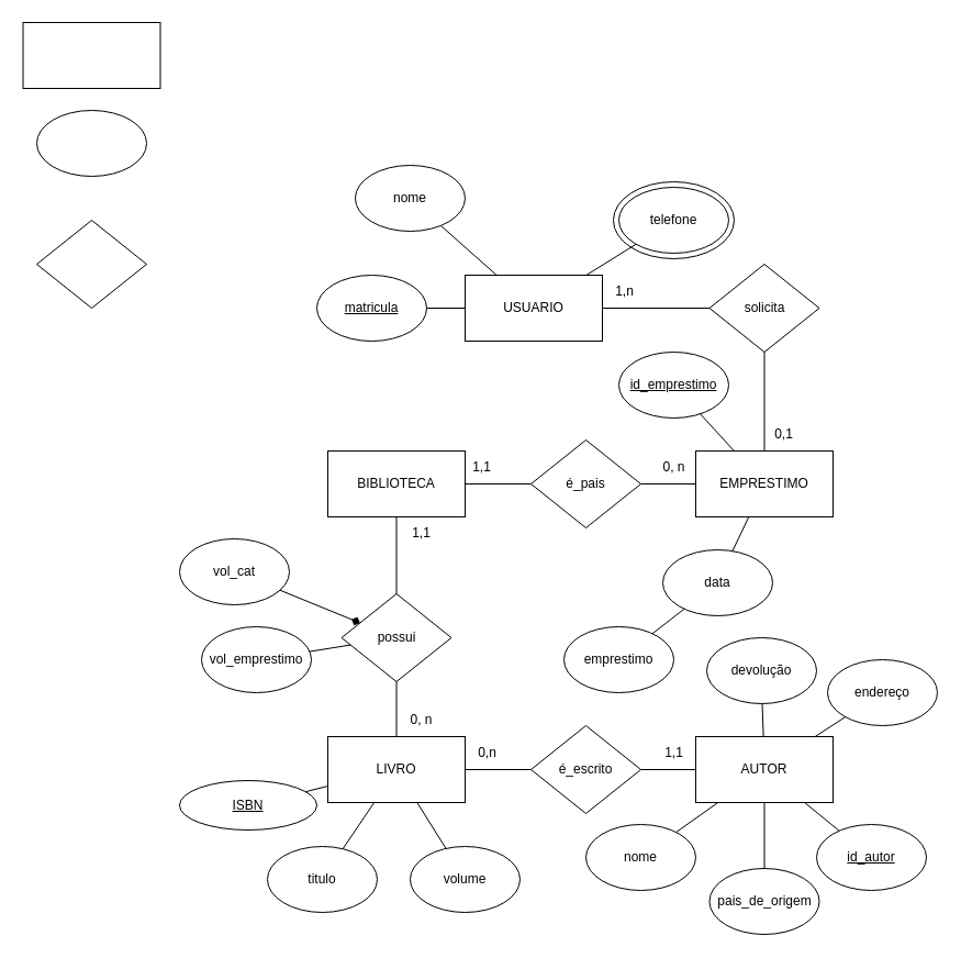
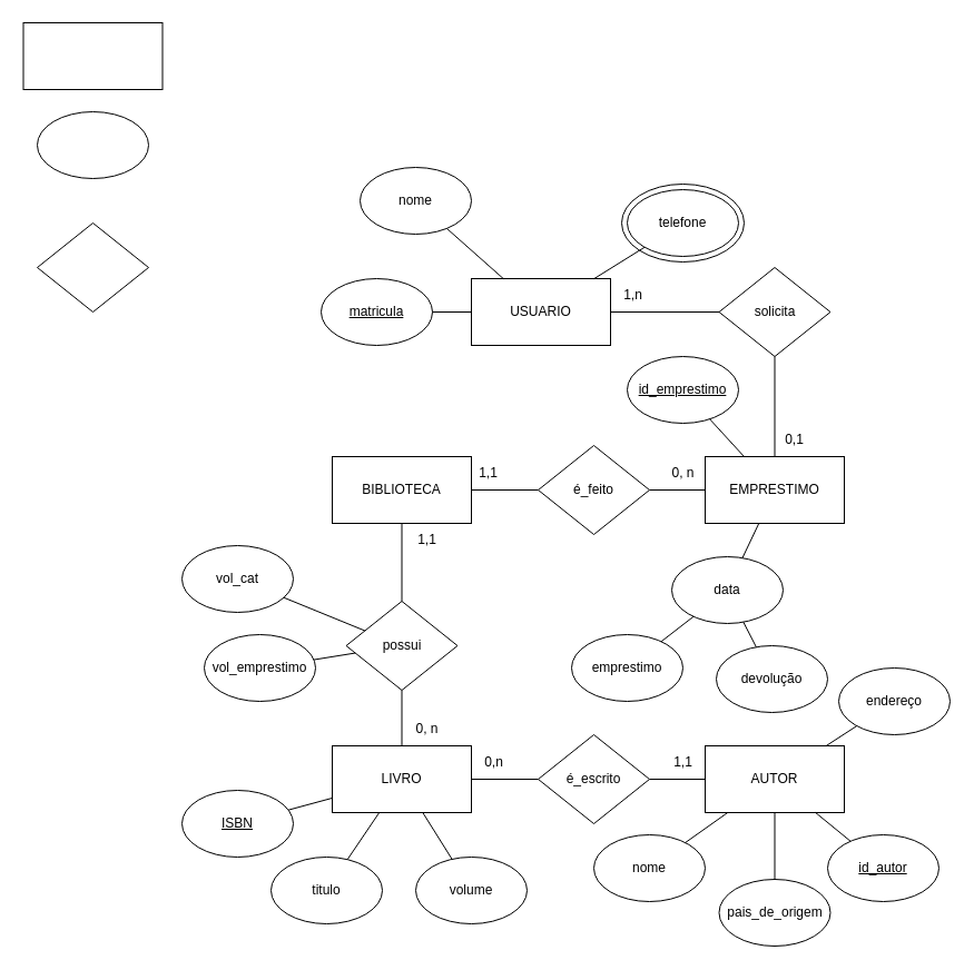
- <mxCell id="21" value="é_pais" style="rhombus;whiteSpace=wrap;html=1;" vertex="1" parent="1"><mxGeometry x="483" y="400" width="100" height="80" as="geometry" /></mxCell>
+ <mxCell id="21" value="é_feito" style="rhombus;whiteSpace=wrap;html=1;" vertex="1" parent="1"><mxGeometry x="483" y="400" width="100" height="80" as="geometry" /></mxCell>
- <mxCell id="17" value="" style="endArrow=diamond;html=1;" edge="1" parent="1" source="14" target="11"><mxGeometry width="50" height="50" relative="1" as="geometry"><mxPoint x="449.053" y="615.692" as="sourcePoint" /><mxPoint x="406.007" y="601.594" as="targetPoint" /></mxGeometry></mxCell>
+ <mxCell id="17" value="" style="endArrow=none;html=1;" edge="1" parent="1" source="14" target="11"><mxGeometry width="50" height="50" relative="1" as="geometry"><mxPoint x="449.053" y="615.692" as="sourcePoint" /><mxPoint x="406.007" y="601.594" as="targetPoint" /></mxGeometry></mxCell>
- <mxCell id="38" value="" style="endArrow=none;html=1;" edge="1" parent="1" source="36" target="8"><mxGeometry width="50" height="50" relative="1" as="geometry"><mxPoint x="715.5" y="430" as="sourcePoint" /><mxPoint x="715.5" y="340" as="targetPoint" /></mxGeometry></mxCell>
+ <mxCell id="38" value="" style="endArrow=none;html=1;" edge="1" parent="1" source="36" target="34"><mxGeometry width="50" height="50" relative="1" as="geometry"><mxPoint x="715.5" y="430" as="sourcePoint" /><mxPoint x="715.5" y="340" as="targetPoint" /></mxGeometry></mxCell>
- <mxCell id="49" value="&lt;u&gt;ISBN&lt;/u&gt;" style="ellipse;whiteSpace=wrap;html=1;" vertex="1" parent="1"><mxGeometry x="163" y="710" width="125" height="45" as="geometry" /></mxCell>
+ <mxCell id="49" value="&lt;u&gt;ISBN&lt;/u&gt;" style="ellipse;whiteSpace=wrap;html=1;" vertex="1" parent="1"><mxGeometry x="163" y="710" width="100" height="60" as="geometry" /></mxCell>
